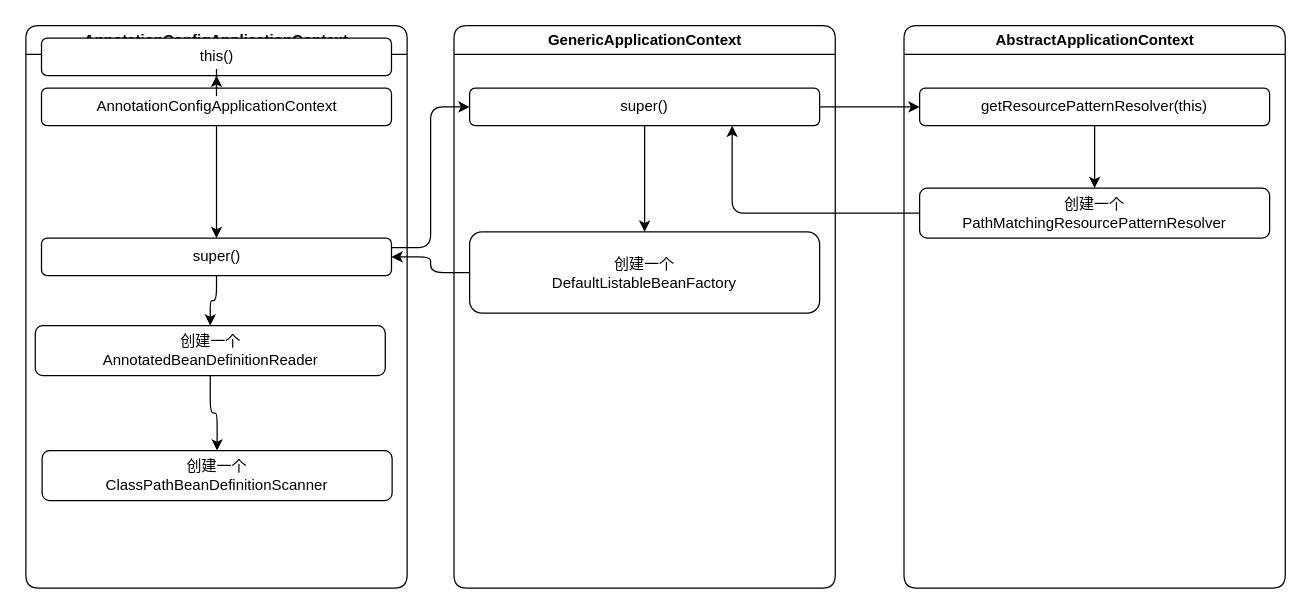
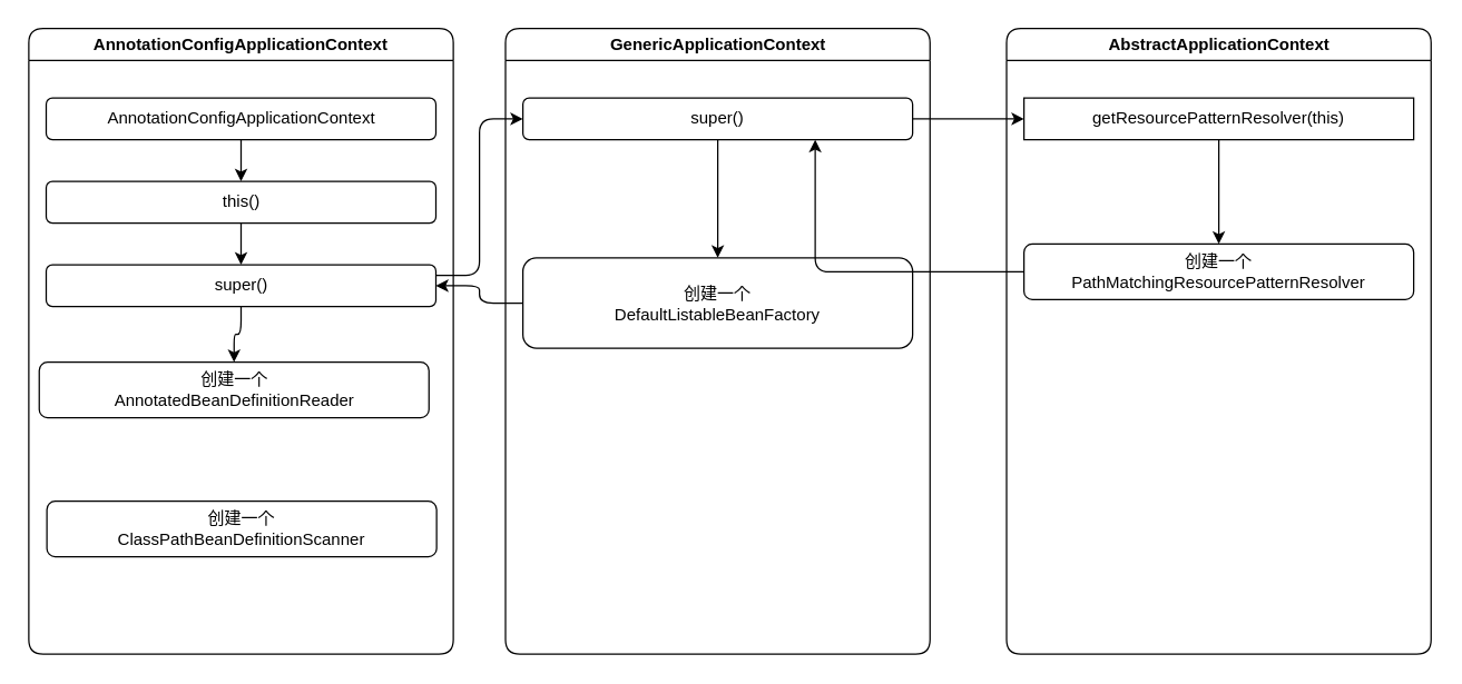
- <mxCell id="11" value="this()" style="whiteSpace=wrap;html=1;rounded=1;" parent="6" vertex="1"><mxGeometry x="12.5" y="10" width="280" height="30" as="geometry" /></mxCell>
+ <mxCell id="11" value="this()" style="whiteSpace=wrap;html=1;rounded=1;" parent="6" vertex="1"><mxGeometry x="12.5" y="110" width="280" height="30" as="geometry" /></mxCell>
- <mxCell id="21" value="getResourcePatternResolver(this)" style="whiteSpace=wrap;html=1;rounded=1;" parent="1" vertex="1"><mxGeometry x="735" y="70" width="280" height="30" as="geometry" /></mxCell>
+ <mxCell id="21" value="getResourcePatternResolver(this)" style="whiteSpace=wrap;html=1;rounded=0;" parent="1" vertex="1"><mxGeometry x="735" y="70" width="280" height="30" as="geometry" /></mxCell>
- <mxCell id="3" value="创建一个&lt;br&gt;PathMatchingResourcePatternResolver" style="whiteSpace=wrap;html=1;rounded=1;" vertex="1" parent="2"><mxGeometry x="12.5" y="130" width="280" height="40" as="geometry" /></mxCell>
+ <mxCell id="3" value="创建一个&lt;br&gt;PathMatchingResourcePatternResolver" style="whiteSpace=wrap;html=1;rounded=1;" vertex="1" parent="2"><mxGeometry x="12.5" y="155" width="280" height="40" as="geometry" /></mxCell>
- <mxCell id="7" style="edgeStyle=orthogonalEdgeStyle;orthogonalLoop=1;jettySize=auto;html=1;" edge="1" parent="6" source="8" target="15"><mxGeometry relative="1" as="geometry" /></mxCell>
